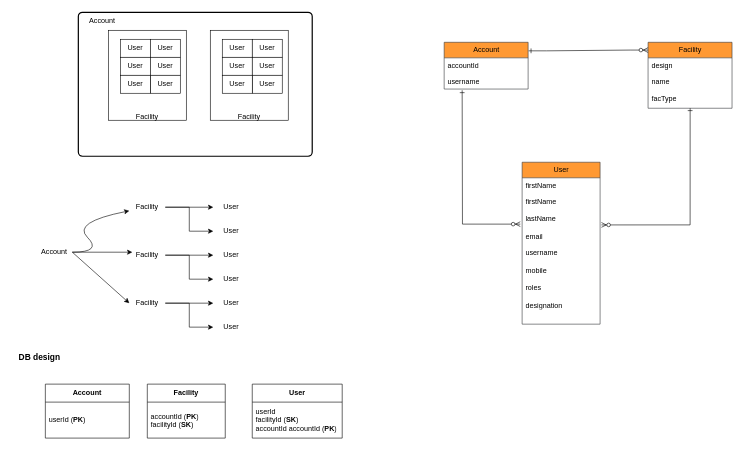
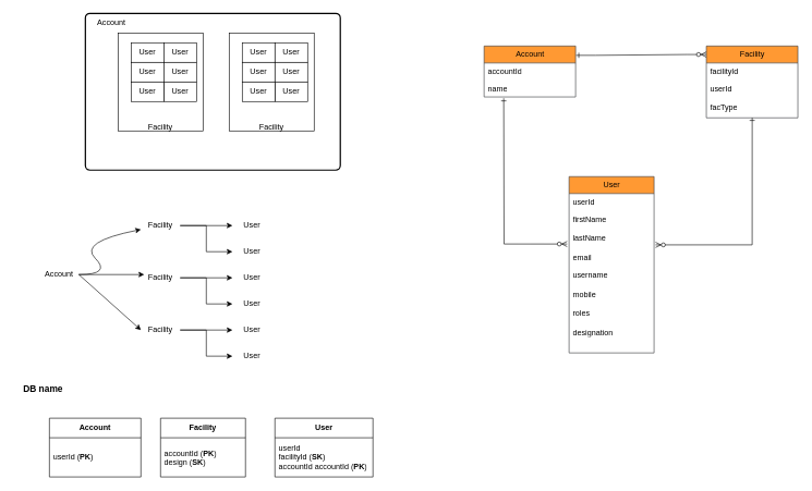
- <mxCell id="50" value="design&lt;div&gt;&lt;br&gt;&lt;/div&gt;&lt;div&gt;&lt;br&gt;&lt;/div&gt;&lt;div&gt;&lt;br&gt;&lt;/div&gt;&lt;div&gt;&lt;br&gt;&lt;/div&gt;" style="text;strokeColor=none;fillColor=none;align=left;verticalAlign=top;spacingLeft=4;spacingRight=4;overflow=hidden;rotatable=0;points=[[0,0.5],[1,0.5]];portConstraint=eastwest;whiteSpace=wrap;html=1;" vertex="1" parent="49"><mxGeometry y="26" width="140" height="26" as="geometry" /></mxCell>
+ <mxCell id="50" value="facilityId&lt;div&gt;&lt;br&gt;&lt;/div&gt;&lt;div&gt;&lt;br&gt;&lt;/div&gt;&lt;div&gt;&lt;br&gt;&lt;/div&gt;&lt;div&gt;&lt;br&gt;&lt;/div&gt;" style="text;strokeColor=none;fillColor=none;align=left;verticalAlign=top;spacingLeft=4;spacingRight=4;overflow=hidden;rotatable=0;points=[[0,0.5],[1,0.5]];portConstraint=eastwest;whiteSpace=wrap;html=1;" vertex="1" parent="49"><mxGeometry y="26" width="140" height="26" as="geometry" /></mxCell>
- <mxCell id="48" value="username" style="text;strokeColor=none;fillColor=none;align=left;verticalAlign=top;spacingLeft=4;spacingRight=4;overflow=hidden;rotatable=0;points=[[0,0.5],[1,0.5]];portConstraint=eastwest;whiteSpace=wrap;html=1;" vertex="1" parent="46"><mxGeometry y="52" width="140" height="26" as="geometry" /></mxCell>
+ <mxCell id="48" value="name" style="text;strokeColor=none;fillColor=none;align=left;verticalAlign=top;spacingLeft=4;spacingRight=4;overflow=hidden;rotatable=0;points=[[0,0.5],[1,0.5]];portConstraint=eastwest;whiteSpace=wrap;html=1;" vertex="1" parent="46"><mxGeometry y="52" width="140" height="26" as="geometry" /></mxCell>
- <mxCell id="51" value="&lt;div&gt;&lt;span style=&quot;background-color: initial;&quot;&gt;name&lt;/span&gt;&lt;/div&gt;&lt;div&gt;&lt;span style=&quot;background-color: initial;&quot;&gt;&lt;br&gt;&lt;/span&gt;&lt;/div&gt;&lt;div&gt;&lt;span style=&quot;background-color: initial;&quot;&gt;facType&lt;/span&gt;&lt;/div&gt;" style="text;strokeColor=none;fillColor=none;align=left;verticalAlign=top;spacingLeft=4;spacingRight=4;overflow=hidden;rotatable=0;points=[[0,0.5],[1,0.5]];portConstraint=eastwest;whiteSpace=wrap;html=1;" vertex="1" parent="49"><mxGeometry y="52" width="140" height="58" as="geometry" /></mxCell>
+ <mxCell id="51" value="&lt;div&gt;&lt;span style=&quot;background-color: initial;&quot;&gt;userId&lt;/span&gt;&lt;/div&gt;&lt;div&gt;&lt;span style=&quot;background-color: initial;&quot;&gt;&lt;br&gt;&lt;/span&gt;&lt;/div&gt;&lt;div&gt;&lt;span style=&quot;background-color: initial;&quot;&gt;facType&lt;/span&gt;&lt;/div&gt;" style="text;strokeColor=none;fillColor=none;align=left;verticalAlign=top;spacingLeft=4;spacingRight=4;overflow=hidden;rotatable=0;points=[[0,0.5],[1,0.5]];portConstraint=eastwest;whiteSpace=wrap;html=1;" vertex="1" parent="49"><mxGeometry y="52" width="140" height="58" as="geometry" /></mxCell>
- <mxCell id="53" value="firstName" style="text;strokeColor=none;fillColor=none;align=left;verticalAlign=top;spacingLeft=4;spacingRight=4;overflow=hidden;rotatable=0;points=[[0,0.5],[1,0.5]];portConstraint=eastwest;whiteSpace=wrap;html=1;" vertex="1" parent="52"><mxGeometry y="26" width="130" height="26" as="geometry" /></mxCell>
+ <mxCell id="53" value="userId" style="text;strokeColor=none;fillColor=none;align=left;verticalAlign=top;spacingLeft=4;spacingRight=4;overflow=hidden;rotatable=0;points=[[0,0.5],[1,0.5]];portConstraint=eastwest;whiteSpace=wrap;html=1;" vertex="1" parent="52"><mxGeometry y="26" width="130" height="26" as="geometry" /></mxCell>
- <mxCell id="41" value="&lt;b&gt;&lt;font style=&quot;font-size: 14px;&quot;&gt;DB design&lt;/font&gt;&lt;/b&gt;" style="text;html=1;align=center;verticalAlign=middle;resizable=0;points=[];autosize=1;strokeColor=none;fillColor=default;" vertex="1" parent="1"><mxGeometry x="20" y="580" width="90" height="30" as="geometry" /></mxCell>
+ <mxCell id="41" value="&lt;b&gt;&lt;font style=&quot;font-size: 14px;&quot;&gt;DB name&lt;/font&gt;&lt;/b&gt;" style="text;html=1;align=center;verticalAlign=middle;resizable=0;points=[];autosize=1;strokeColor=none;fillColor=default;" vertex="1" parent="1"><mxGeometry x="20" y="580" width="90" height="30" as="geometry" /></mxCell>
- <mxCell id="43" value="&lt;div&gt;&lt;span style=&quot;background-color: initial;&quot;&gt;&lt;br&gt;&lt;/span&gt;&lt;/div&gt;&lt;div&gt;&lt;span style=&quot;background-color: initial;&quot;&gt;accountId (&lt;/span&gt;&lt;b style=&quot;background-color: initial;&quot;&gt;PK&lt;/b&gt;&lt;span style=&quot;background-color: initial;&quot;&gt;)&lt;/span&gt;&lt;/div&gt;&lt;div&gt;facilityId&amp;nbsp;&lt;span style=&quot;background-color: initial;&quot;&gt;(&lt;b&gt;S&lt;/b&gt;&lt;/span&gt;&lt;b style=&quot;background-color: initial;&quot;&gt;K&lt;/b&gt;&lt;span style=&quot;background-color: initial;&quot;&gt;)&lt;/span&gt;&lt;/div&gt;&lt;br&gt;&lt;div&gt;&lt;br&gt;&lt;/div&gt;" style="text;strokeColor=none;fillColor=none;align=left;verticalAlign=middle;spacingLeft=4;spacingRight=4;overflow=hidden;points=[[0,0.5],[1,0.5]];portConstraint=eastwest;rotatable=0;whiteSpace=wrap;html=1;" vertex="1" parent="42"><mxGeometry y="30" width="130" height="60" as="geometry" /></mxCell>
+ <mxCell id="43" value="&lt;div&gt;&lt;span style=&quot;background-color: initial;&quot;&gt;&lt;br&gt;&lt;/span&gt;&lt;/div&gt;&lt;div&gt;&lt;span style=&quot;background-color: initial;&quot;&gt;accountId (&lt;/span&gt;&lt;b style=&quot;background-color: initial;&quot;&gt;PK&lt;/b&gt;&lt;span style=&quot;background-color: initial;&quot;&gt;)&lt;/span&gt;&lt;/div&gt;&lt;div&gt;design&amp;nbsp;&lt;span style=&quot;background-color: initial;&quot;&gt;(&lt;b&gt;S&lt;/b&gt;&lt;/span&gt;&lt;b style=&quot;background-color: initial;&quot;&gt;K&lt;/b&gt;&lt;span style=&quot;background-color: initial;&quot;&gt;)&lt;/span&gt;&lt;/div&gt;&lt;br&gt;&lt;div&gt;&lt;br&gt;&lt;/div&gt;" style="text;strokeColor=none;fillColor=none;align=left;verticalAlign=middle;spacingLeft=4;spacingRight=4;overflow=hidden;points=[[0,0.5],[1,0.5]];portConstraint=eastwest;rotatable=0;whiteSpace=wrap;html=1;" vertex="1" parent="42"><mxGeometry y="30" width="130" height="60" as="geometry" /></mxCell>
